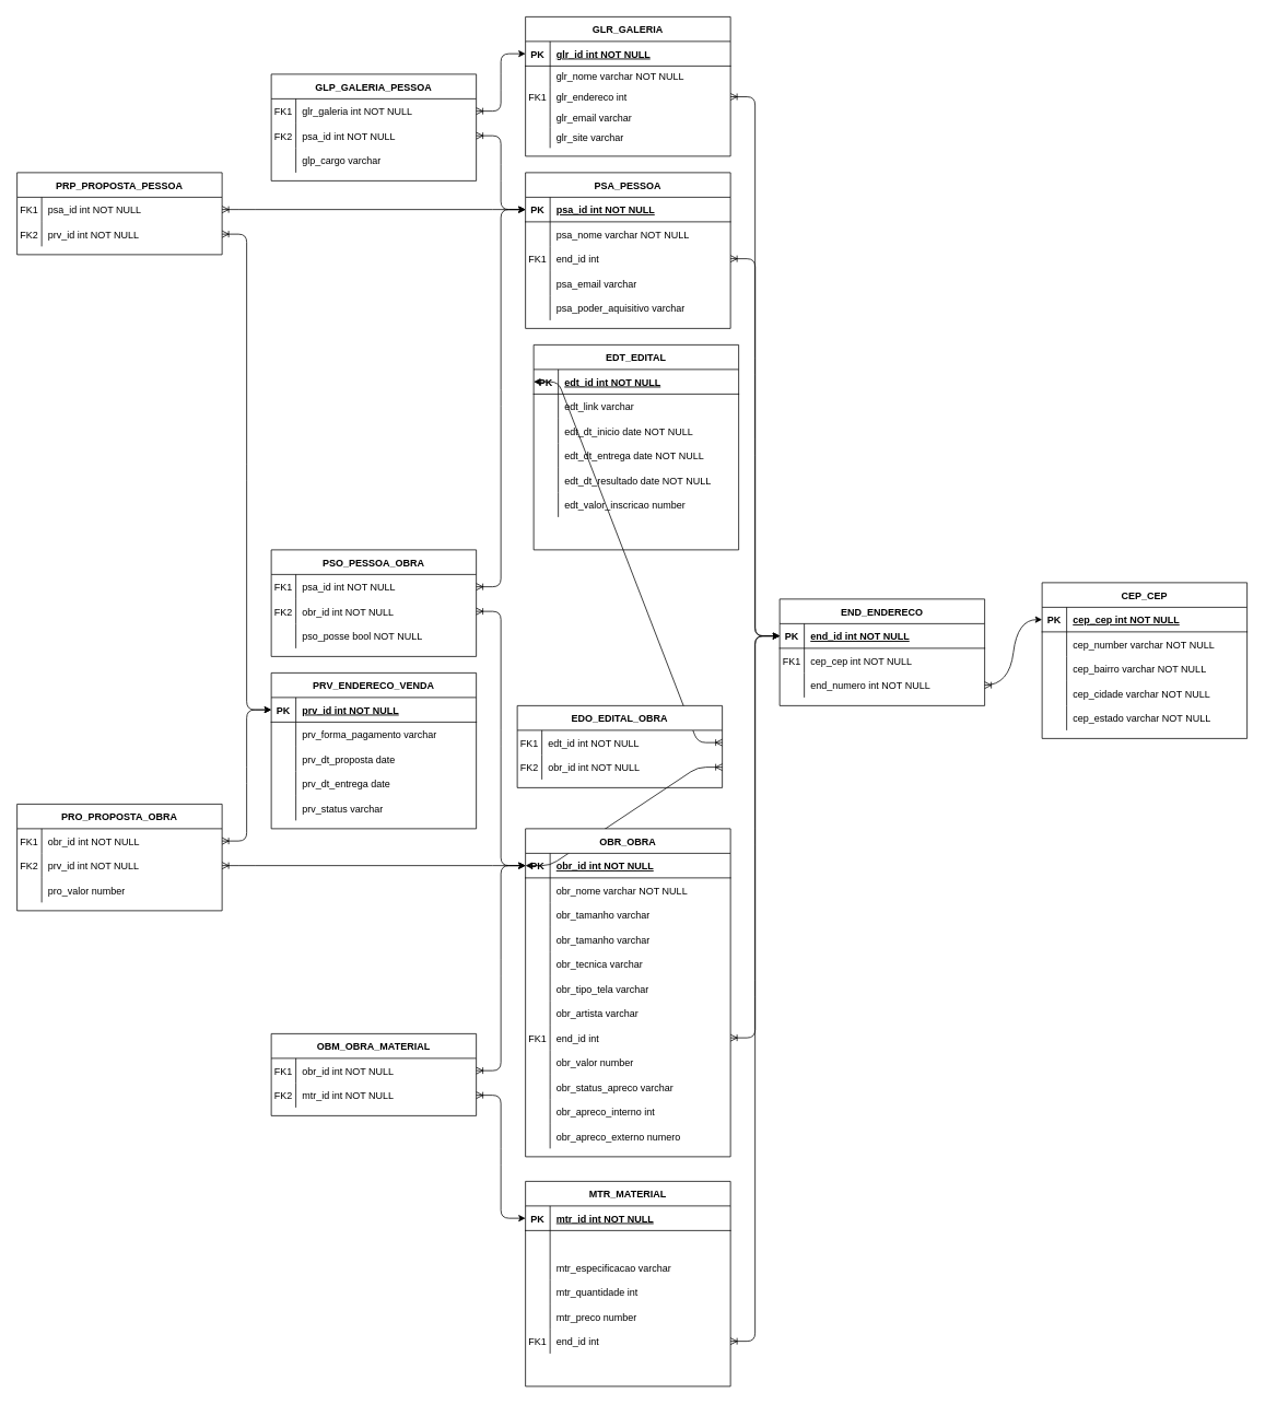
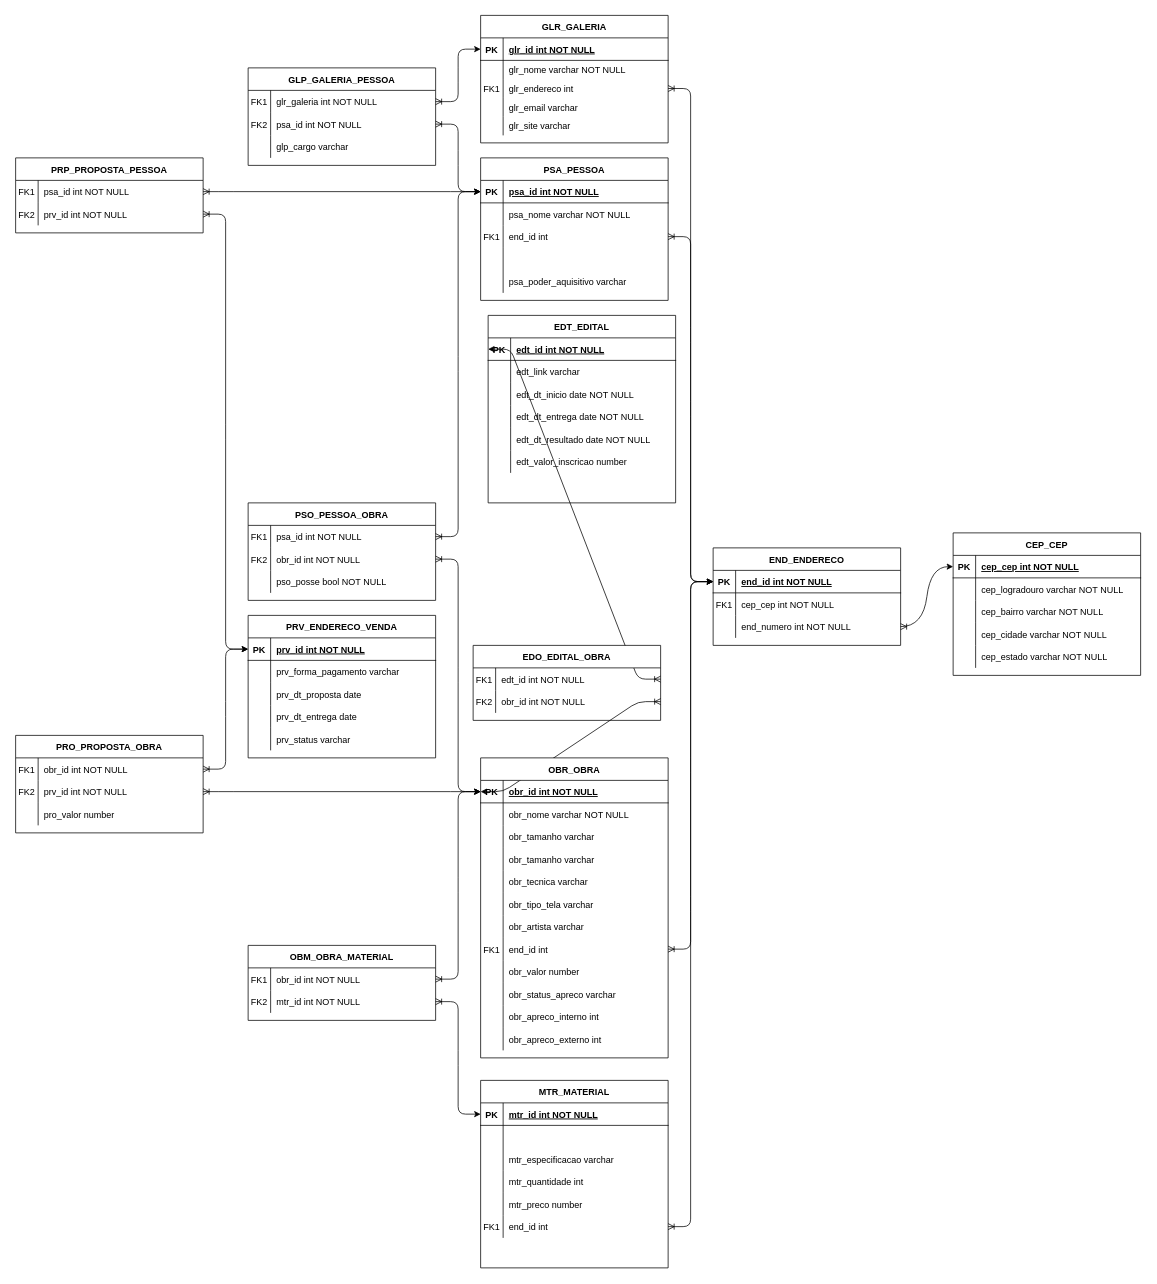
- <mxCell id="46" value="psa_email varchar" style="shape=partialRectangle;overflow=hidden;connectable=0;fillColor=none;top=0;left=0;bottom=0;right=0;align=left;spacingLeft=6;" parent="44" vertex="1"><mxGeometry x="30" width="220" height="30" as="geometry" /></mxCell>
- <mxCell id="147" value="cep_number varchar NOT NULL" style="shape=partialRectangle;overflow=hidden;connectable=0;fillColor=none;top=0;left=0;bottom=0;right=0;align=left;spacingLeft=6;" vertex="1" parent="145"><mxGeometry x="30" width="220" height="30" as="geometry" /></mxCell>
+ <mxCell id="147" value="cep_logradouro varchar NOT NULL" style="shape=partialRectangle;overflow=hidden;connectable=0;fillColor=none;top=0;left=0;bottom=0;right=0;align=left;spacingLeft=6;" vertex="1" parent="145"><mxGeometry x="30" width="220" height="30" as="geometry" /></mxCell>
- <mxCell id="220" value="obr_apreco_externo numero" style="shape=partialRectangle;overflow=hidden;connectable=0;fillColor=none;top=0;left=0;bottom=0;right=0;align=left;spacingLeft=6;" parent="218" vertex="1"><mxGeometry x="30" width="220" height="30" as="geometry" /></mxCell>
+ <mxCell id="220" value="obr_apreco_externo int" style="shape=partialRectangle;overflow=hidden;connectable=0;fillColor=none;top=0;left=0;bottom=0;right=0;align=left;spacingLeft=6;" parent="218" vertex="1"><mxGeometry x="30" width="220" height="30" as="geometry" /></mxCell>
